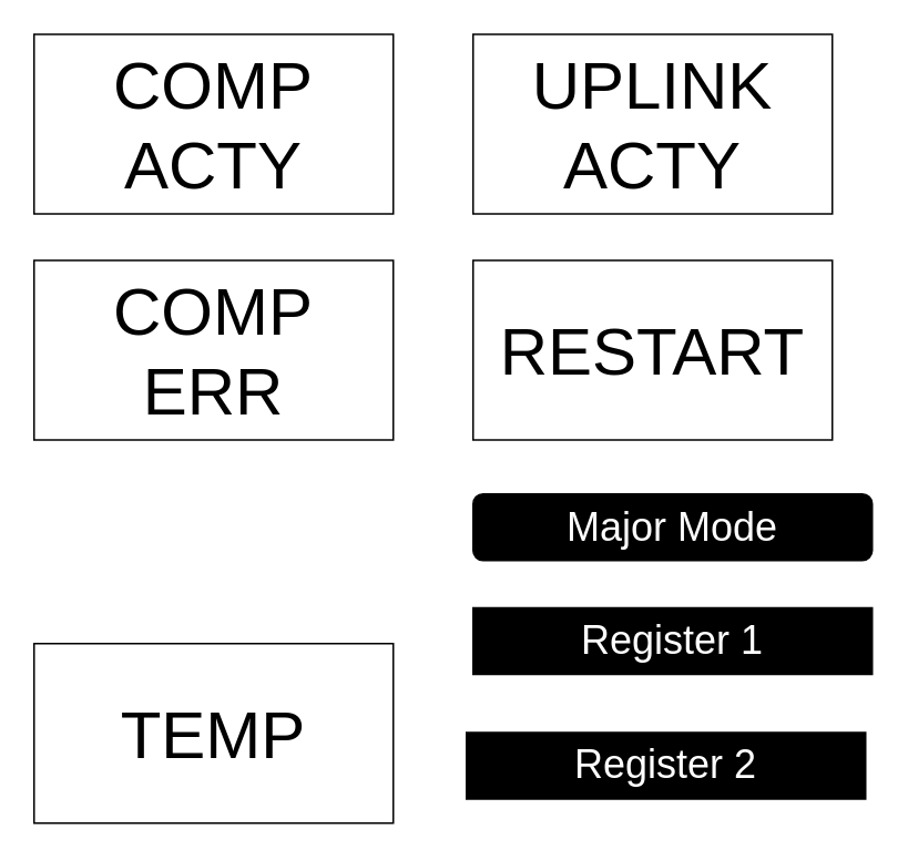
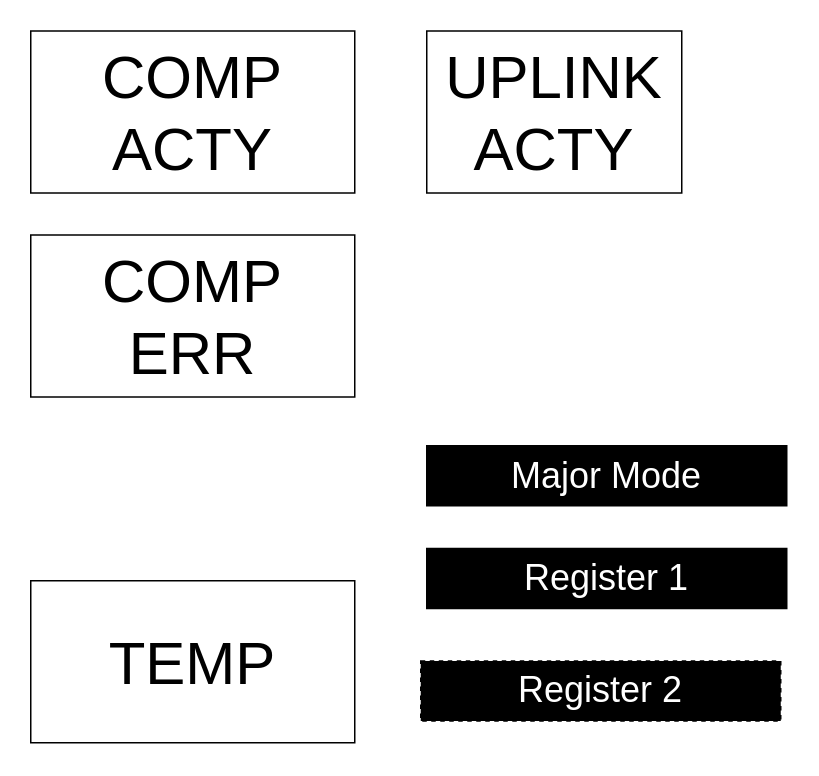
- <mxCell id="9" value="&lt;div&gt;UPLINK&lt;/div&gt;&lt;div&gt;ACTY&lt;br&gt;&lt;/div&gt;" style="rounded=0;whiteSpace=wrap;html=1;fontSize=40;aspect=fixed;" parent="1" vertex="1"><mxGeometry x="284" y="20" width="216" height="108" as="geometry" /></mxCell>
+ <mxCell id="9" value="&lt;div&gt;UPLINK&lt;/div&gt;&lt;div&gt;ACTY&lt;br&gt;&lt;/div&gt;" style="rounded=0;whiteSpace=wrap;html=1;fontSize=40;aspect=fixed;" parent="1" vertex="1"><mxGeometry x="284" y="20" width="170" height="108" as="geometry" /></mxCell>
- <mxCell id="6" value="RESTART" style="rounded=0;whiteSpace=wrap;html=1;fontSize=40;fillColor=#FFFFFF;strokeColor=#000000;aspect=fixed;" parent="1" vertex="1"><mxGeometry x="284" y="156" width="216" height="108" as="geometry" /></mxCell>
- <mxCell id="4" value="Major Mode" style="whiteSpace=wrap;html=1;fillColor=#000000;fontColor=#FFFFFF;fontSize=24;rounded=1;" parent="1" vertex="1"><mxGeometry x="284" y="296.5" width="240" height="40" as="geometry" /></mxCell>
+ <mxCell id="4" value="Major Mode" style="rounded=0;whiteSpace=wrap;html=1;fillColor=#000000;fontColor=#FFFFFF;fontSize=24;" parent="1" vertex="1"><mxGeometry x="284" y="296.5" width="240" height="40" as="geometry" /></mxCell>
- <mxCell id="3" value="Register 2" style="rounded=0;whiteSpace=wrap;html=1;fontColor=#FFFFFF;fillColor=#000000;fontSize=24;" parent="1" vertex="1"><mxGeometry x="280" y="440" width="240" height="40" as="geometry" /></mxCell>
+ <mxCell id="3" value="Register 2" style="rounded=0;whiteSpace=wrap;html=1;fontColor=#FFFFFF;fillColor=#000000;fontSize=24;dashed=1;" parent="1" vertex="1"><mxGeometry x="280" y="440" width="240" height="40" as="geometry" /></mxCell>
